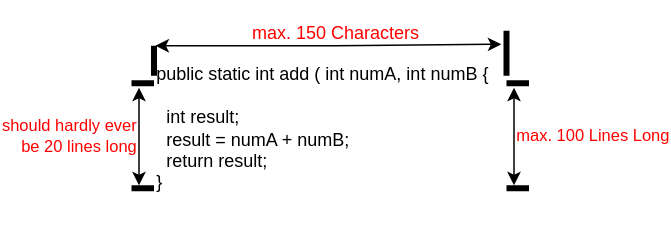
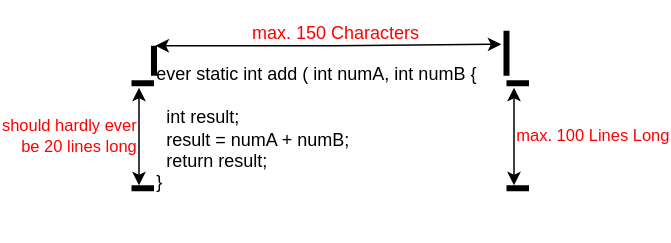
- <mxCell id="2" value="&lt;div&gt;public static int add ( int numA, int numB {&lt;/div&gt;&lt;div&gt;&lt;br&gt;&lt;/div&gt;&lt;div&gt;&amp;nbsp; int result;&lt;/div&gt;&lt;div&gt;&amp;nbsp; result = numA + numB;&lt;/div&gt;&lt;div&gt;&amp;nbsp; return result;&lt;/div&gt;&lt;div align=&quot;left&quot;&gt;}&lt;br&gt;&lt;/div&gt;" style="text;html=1;strokeColor=none;fillColor=none;align=left;verticalAlign=middle;whiteSpace=wrap;rounded=0;" vertex="1" parent="1"><mxGeometry x="35" y="30" width="280" height="110" as="geometry" /></mxCell>
+ <mxCell id="2" value="&lt;div&gt;ever static int add ( int numA, int numB {&lt;/div&gt;&lt;div&gt;&lt;br&gt;&lt;/div&gt;&lt;div&gt;&amp;nbsp; int result;&lt;/div&gt;&lt;div&gt;&amp;nbsp; result = numA + numB;&lt;/div&gt;&lt;div&gt;&amp;nbsp; return result;&lt;/div&gt;&lt;div align=&quot;left&quot;&gt;}&lt;br&gt;&lt;/div&gt;" style="text;html=1;strokeColor=none;fillColor=none;align=left;verticalAlign=middle;whiteSpace=wrap;rounded=0;" vertex="1" parent="1"><mxGeometry x="35" y="30" width="280" height="110" as="geometry" /></mxCell>
